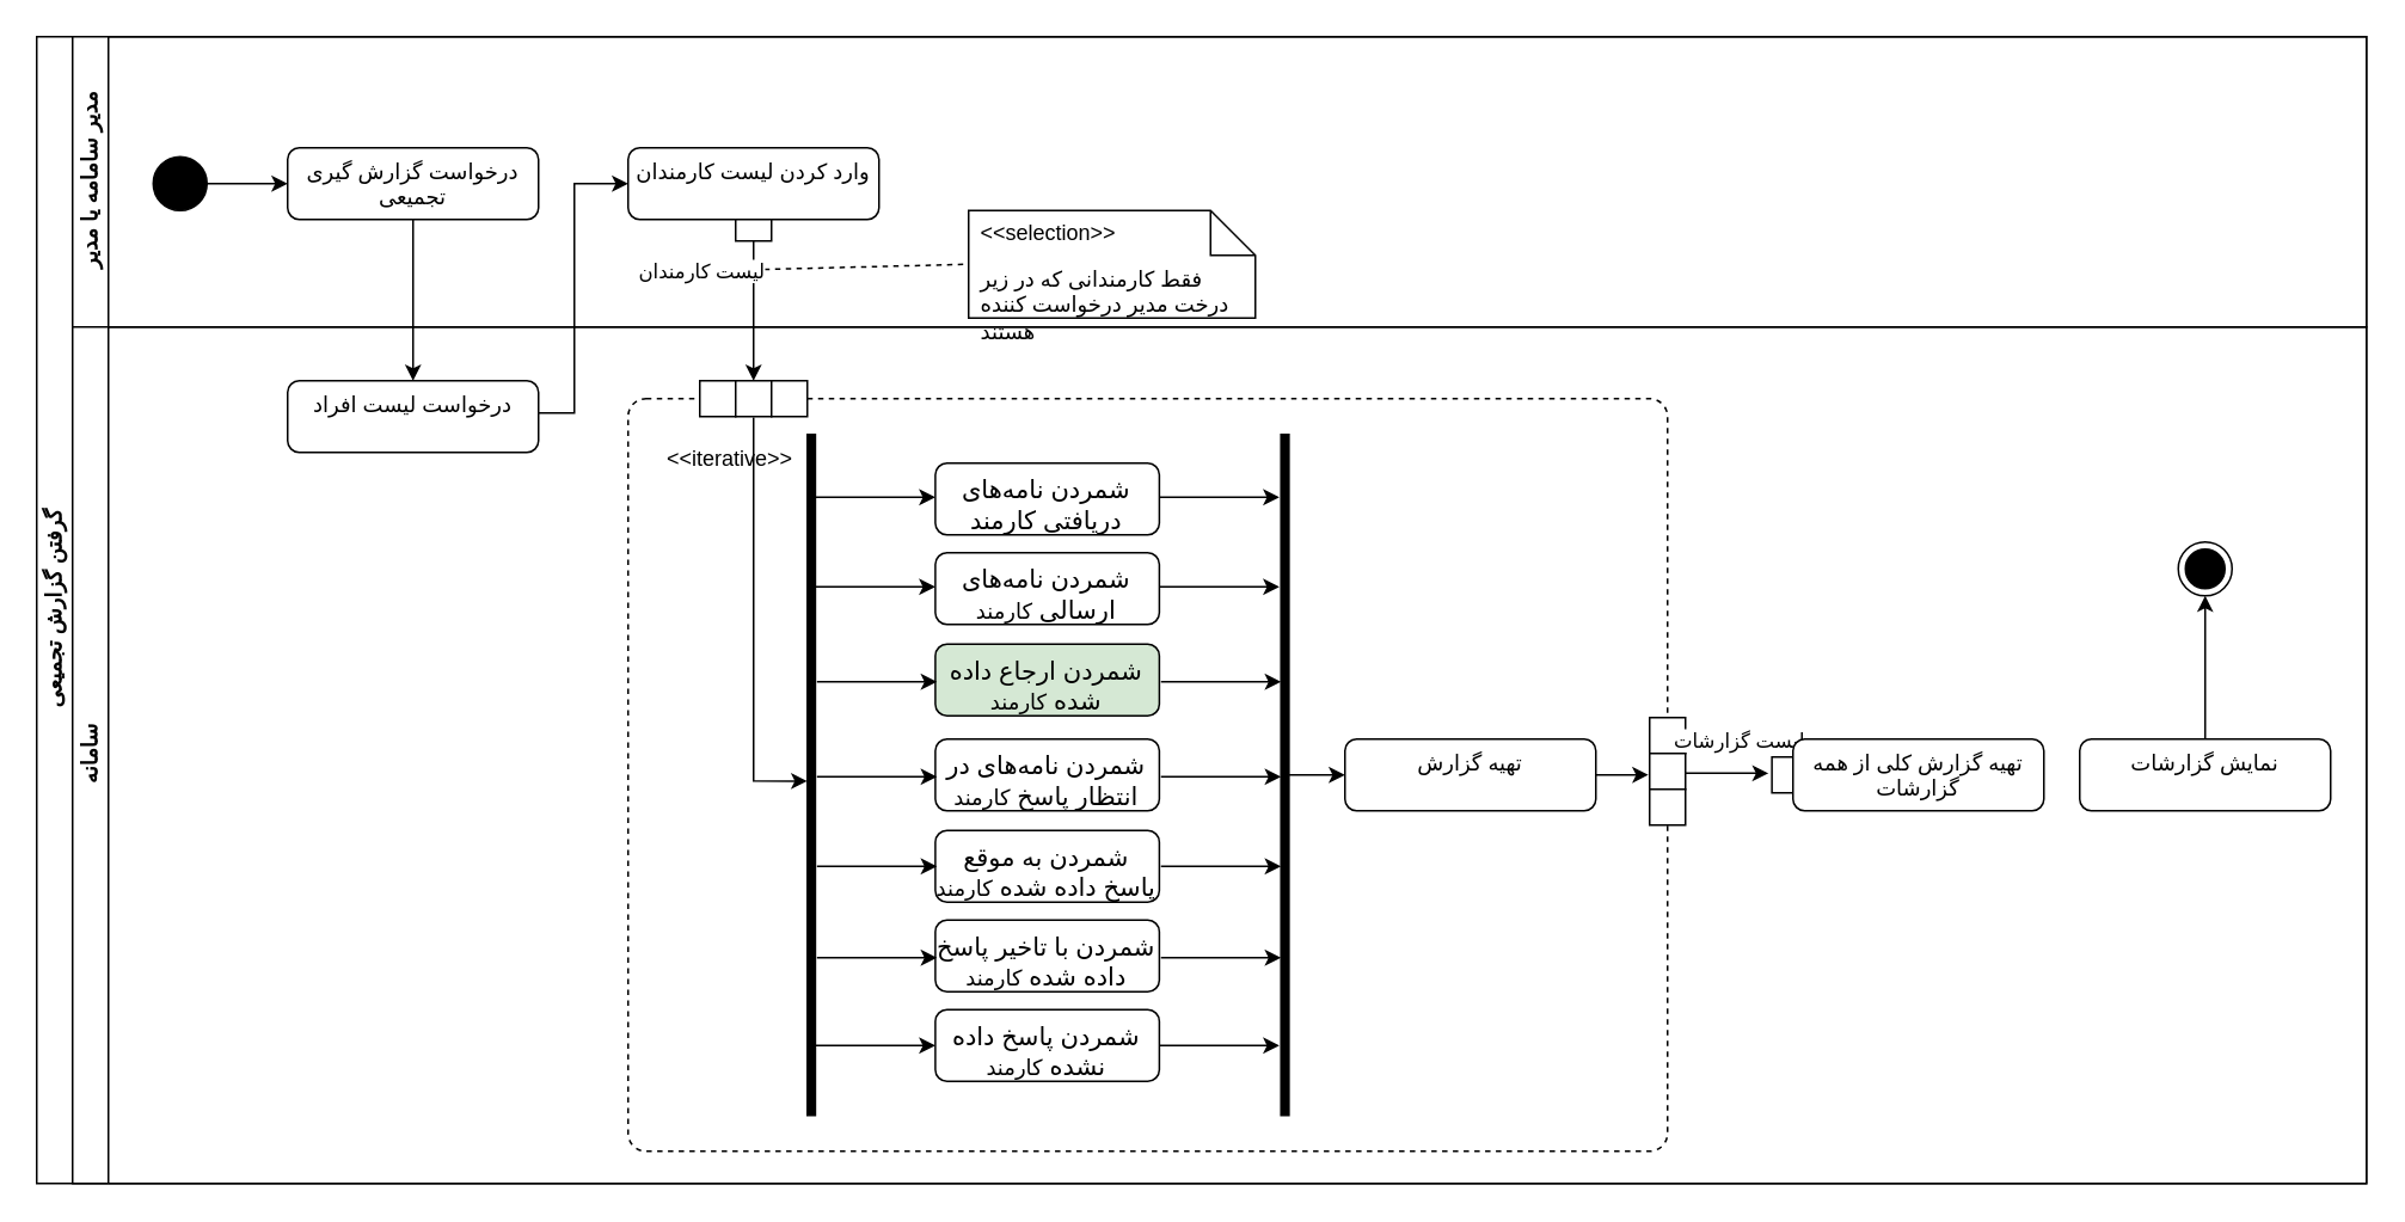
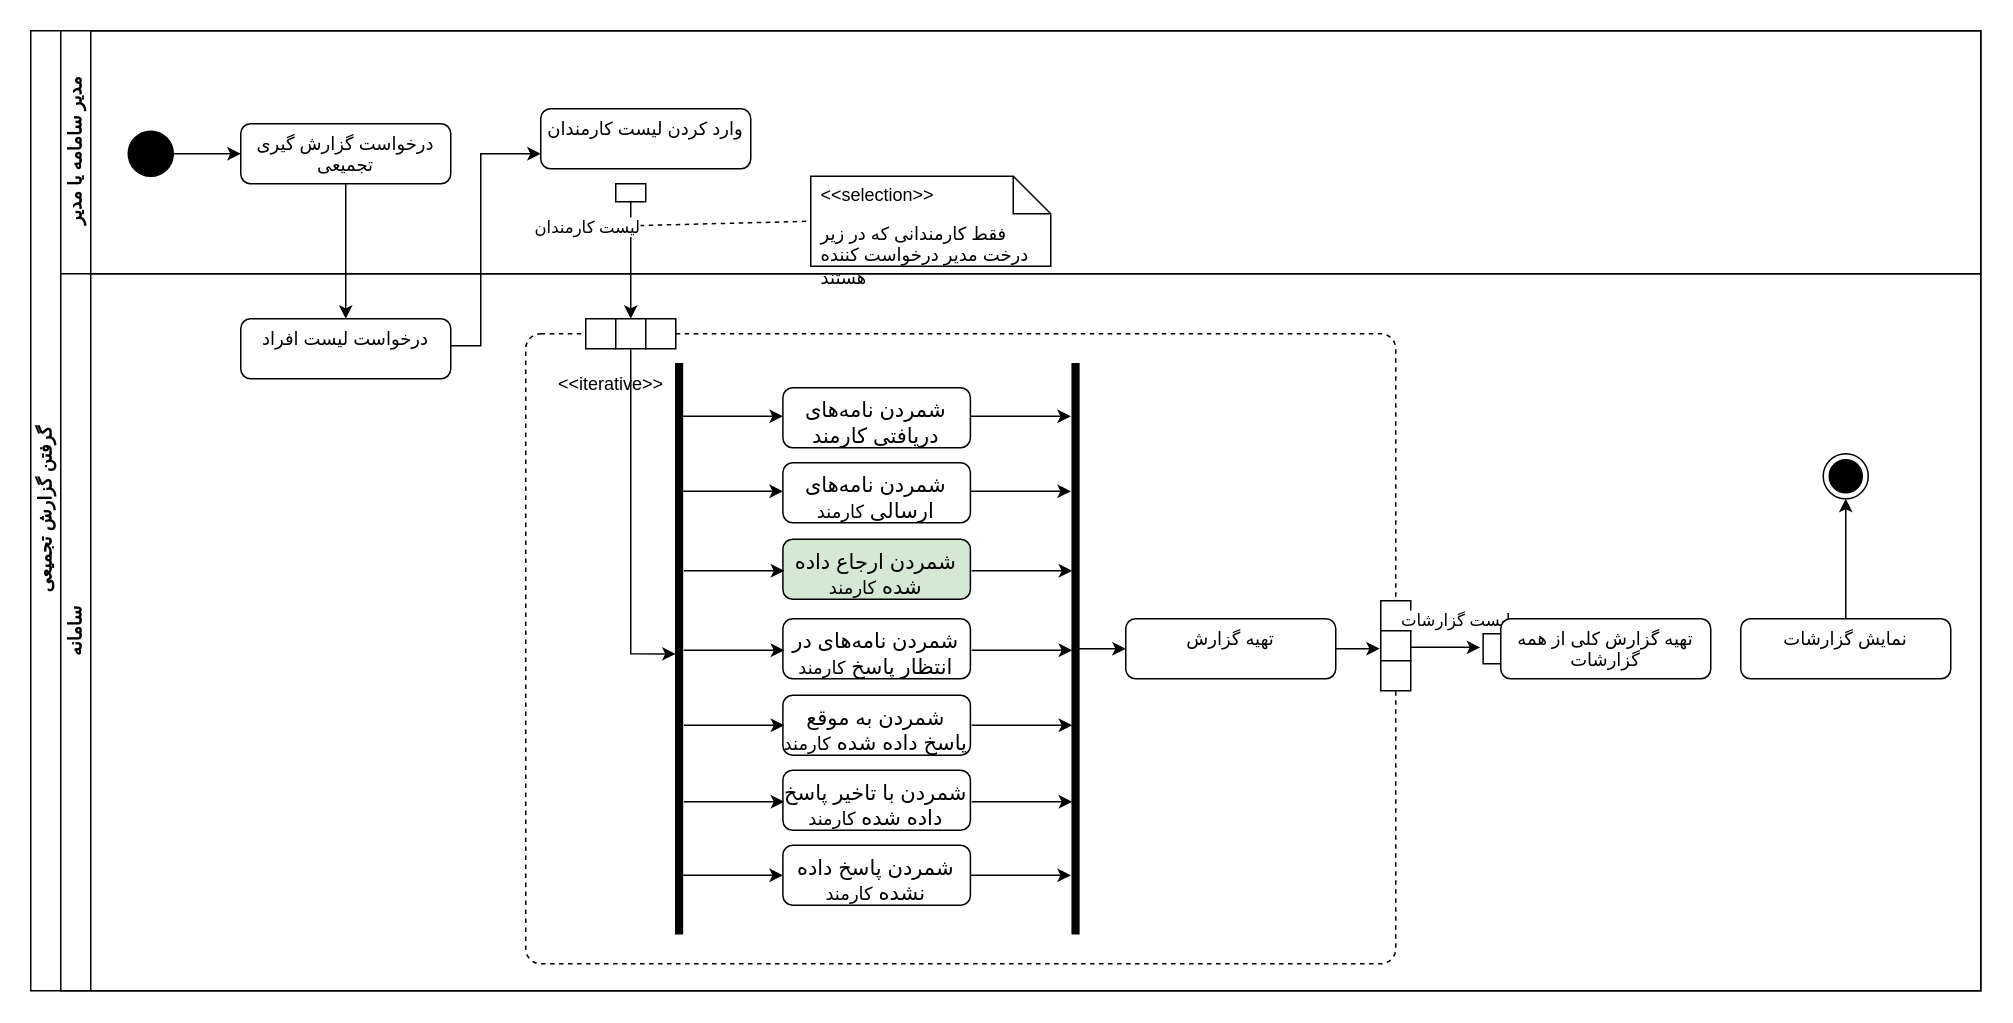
- <mxCell id="7" value="وارد کردن لیست کارمندان" style="html=1;align=center;verticalAlign=top;rounded=1;absoluteArcSize=1;arcSize=13;dashed=0;whiteSpace=wrap;" vertex="1" parent="3"><mxGeometry x="310" y="62" width="140" height="40" as="geometry" /></mxCell>
+ <mxCell id="7" value="وارد کردن لیست کارمندان" style="html=1;align=center;verticalAlign=top;rounded=1;absoluteArcSize=1;arcSize=13;dashed=0;whiteSpace=wrap;" vertex="1" parent="3"><mxGeometry x="320" y="52" width="140" height="40" as="geometry" /></mxCell>
